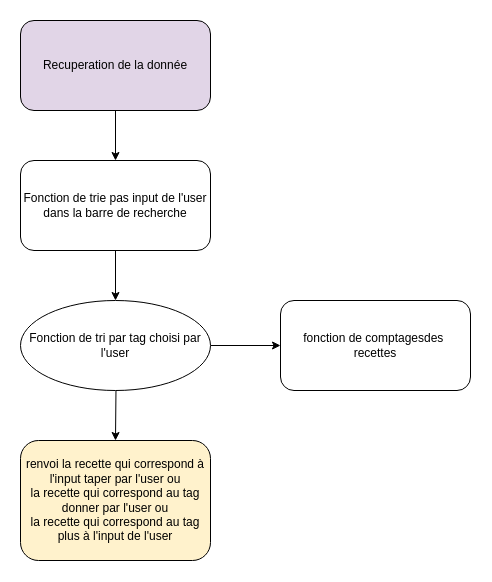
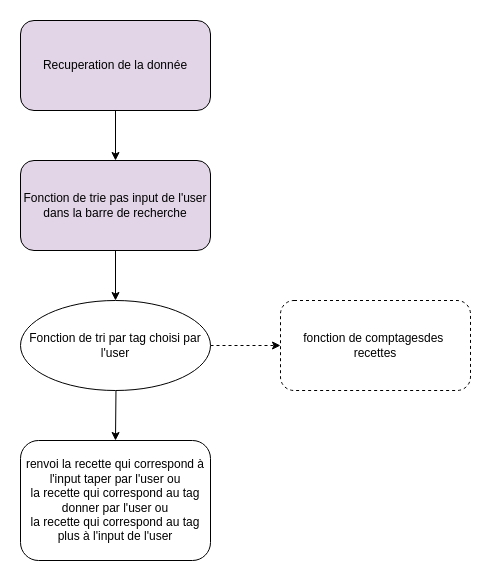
- <mxCell id="10" value="Fonction de trie pas input de l'user dans la barre de recherche" style="rounded=1;whiteSpace=wrap;html=1;" vertex="1" parent="1"><mxGeometry x="20" y="160" width="190" height="90" as="geometry" /></mxCell>
+ <mxCell id="10" value="Fonction de trie pas input de l'user dans la barre de recherche" style="rounded=1;whiteSpace=wrap;html=1;fillColor=#e1d5e7;" vertex="1" parent="1"><mxGeometry x="20" y="160" width="190" height="90" as="geometry" /></mxCell>
- <mxCell id="2" value="" style="edgeStyle=none;html=1;" edge="1" parent="1" source="4" target="11"><mxGeometry relative="1" as="geometry" /></mxCell>
+ <mxCell id="2" value="" style="edgeStyle=none;html=1;dashed=1;" edge="1" parent="1" source="4" target="11"><mxGeometry relative="1" as="geometry" /></mxCell>
- <mxCell id="11" value="fonction de comptagesdes&amp;nbsp; recettes" style="rounded=1;whiteSpace=wrap;html=1;" vertex="1" parent="1"><mxGeometry x="280" y="300" width="190" height="90" as="geometry" /></mxCell>
+ <mxCell id="11" value="fonction de comptagesdes&amp;nbsp; recettes" style="rounded=1;whiteSpace=wrap;html=1;dashed=1;" vertex="1" parent="1"><mxGeometry x="280" y="300" width="190" height="90" as="geometry" /></mxCell>
- <mxCell id="8" value="renvoi la recette qui correspond à l'input taper par l'user ou&lt;br&gt;la recette qui correspond au tag donner par l'user ou&lt;br&gt;la recette qui correspond au tag plus à l'input de l'user" style="rounded=1;whiteSpace=wrap;html=1;fillColor=#fff2cc;" parent="1" vertex="1"><mxGeometry x="20" y="440" width="190" height="120" as="geometry" /></mxCell>
+ <mxCell id="8" value="renvoi la recette qui correspond à l'input taper par l'user ou&lt;br&gt;la recette qui correspond au tag donner par l'user ou&lt;br&gt;la recette qui correspond au tag plus à l'input de l'user" style="rounded=1;whiteSpace=wrap;html=1;" parent="1" vertex="1"><mxGeometry x="20" y="440" width="190" height="120" as="geometry" /></mxCell>
